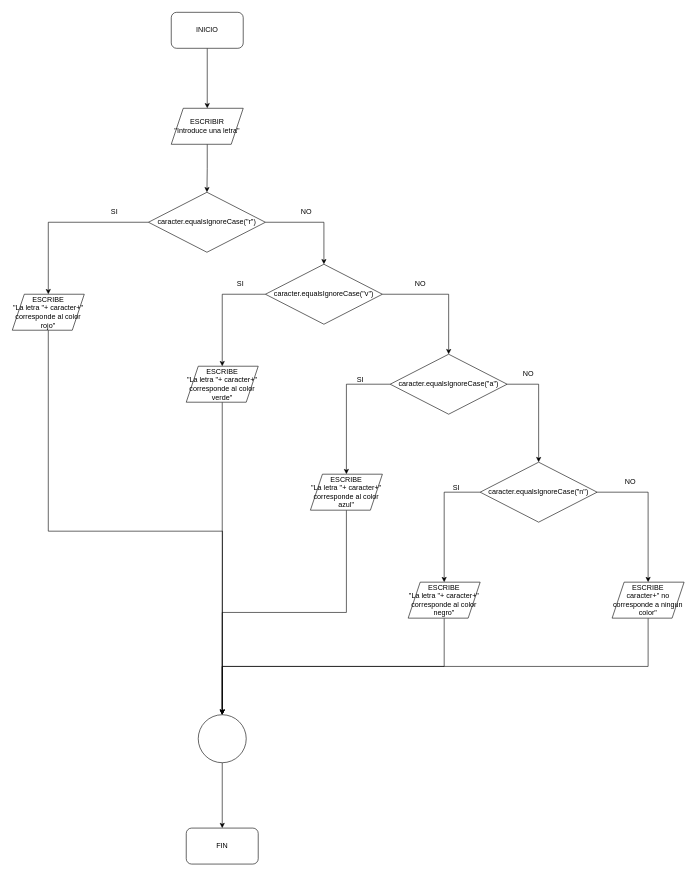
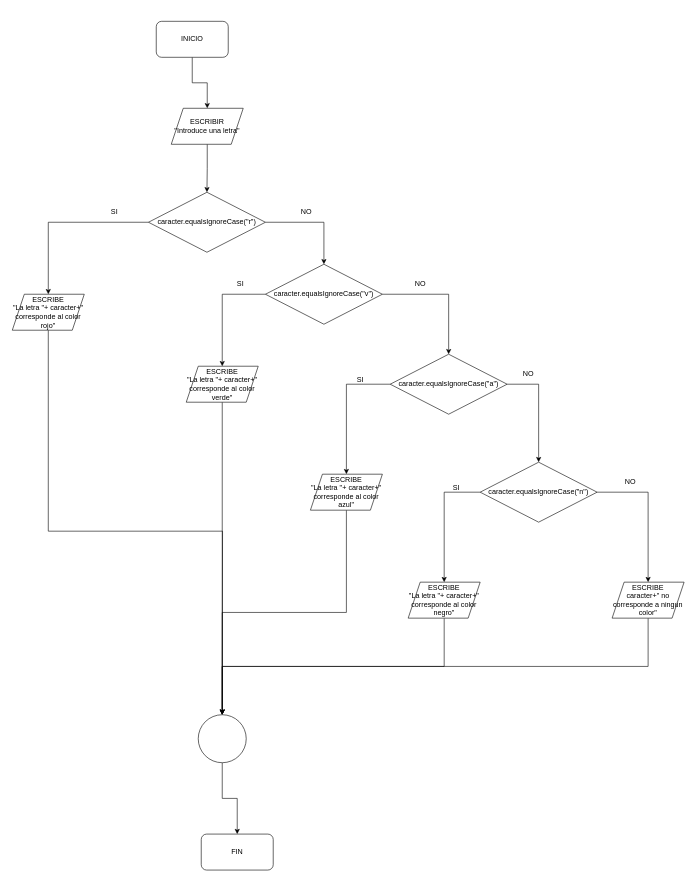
- <mxCell id="3" value="INICIO" style="rounded=1;whiteSpace=wrap;html=1;" vertex="1" parent="1"><mxGeometry x="285" y="20" width="120" height="60" as="geometry" /></mxCell>
+ <mxCell id="3" value="INICIO" style="rounded=1;whiteSpace=wrap;html=1;" vertex="1" parent="1"><mxGeometry x="260" y="35" width="120" height="60" as="geometry" /></mxCell>
- <mxCell id="30" value="FIN" style="rounded=1;whiteSpace=wrap;html=1;" vertex="1" parent="1"><mxGeometry x="310" y="1380" width="120" height="60" as="geometry" /></mxCell>
+ <mxCell id="30" value="FIN" style="rounded=1;whiteSpace=wrap;html=1;" vertex="1" parent="1"><mxGeometry x="335" y="1390" width="120" height="60" as="geometry" /></mxCell>
